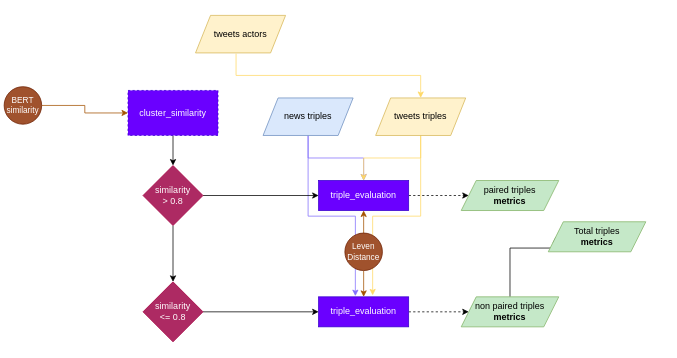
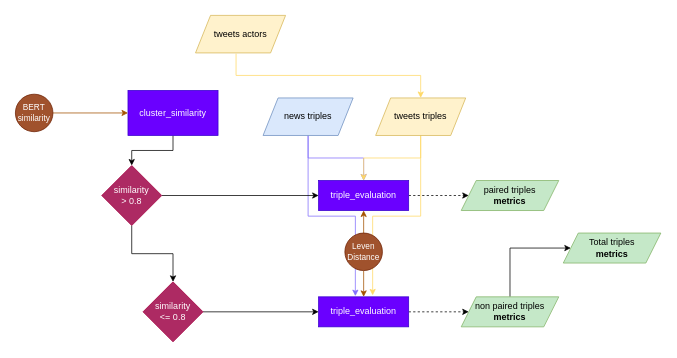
- <mxCell id="13" value="&lt;div style=&quot;font-size: 11px&quot;&gt;&lt;font style=&quot;font-size: 11px&quot;&gt;BERT&lt;/font&gt;&lt;/div&gt;&lt;div style=&quot;font-size: 11px&quot;&gt;&lt;font style=&quot;font-size: 11px&quot;&gt;similarity&lt;/font&gt;&lt;br&gt;&lt;/div&gt;" style="ellipse;whiteSpace=wrap;html=1;aspect=fixed;fillColor=#a0522d;strokeColor=#6D1F00;fontColor=#ffffff;" vertex="1" parent="1"><mxGeometry x="5" y="115" width="50" height="50" as="geometry" /></mxCell>
+ <mxCell id="13" value="&lt;div style=&quot;font-size: 11px&quot;&gt;&lt;font style=&quot;font-size: 11px&quot;&gt;BERT&lt;/font&gt;&lt;/div&gt;&lt;div style=&quot;font-size: 11px&quot;&gt;&lt;font style=&quot;font-size: 11px&quot;&gt;similarity&lt;/font&gt;&lt;br&gt;&lt;/div&gt;" style="ellipse;whiteSpace=wrap;html=1;aspect=fixed;fillColor=#a0522d;strokeColor=#6D1F00;fontColor=#ffffff;" vertex="1" parent="1"><mxGeometry x="20" y="125" width="50" height="50" as="geometry" /></mxCell>
- <mxCell id="11" value="cluster_similarity" style="rounded=0;whiteSpace=wrap;html=1;strokeColor=#3700CC;fillColor=#6a00ff;fontColor=#ffffff;dashed=1;" vertex="1" parent="1"><mxGeometry x="170" y="120" width="120" height="60" as="geometry" /></mxCell>
+ <mxCell id="11" value="cluster_similarity" style="rounded=0;whiteSpace=wrap;html=1;strokeColor=#3700CC;fillColor=#6a00ff;fontColor=#ffffff;" vertex="1" parent="1"><mxGeometry x="170" y="120" width="120" height="60" as="geometry" /></mxCell>
- <mxCell id="16" value="&lt;div&gt;similarity &lt;br&gt;&lt;/div&gt;&lt;div&gt;&amp;gt; 0.8&lt;br&gt;&lt;/div&gt;" style="rhombus;whiteSpace=wrap;html=1;strokeColor=#A50040;fontColor=#ffffff;fillColor=#AD2A63;" vertex="1" parent="1"><mxGeometry x="190" y="220" width="80" height="80" as="geometry" /></mxCell>
+ <mxCell id="16" value="&lt;div&gt;similarity &lt;br&gt;&lt;/div&gt;&lt;div&gt;&amp;gt; 0.8&lt;br&gt;&lt;/div&gt;" style="rhombus;whiteSpace=wrap;html=1;strokeColor=#A50040;fontColor=#ffffff;fillColor=#AD2A63;" vertex="1" parent="1"><mxGeometry x="135" y="220" width="80" height="80" as="geometry" /></mxCell>
- <mxCell id="29" value="&lt;div&gt;Total triples&lt;/div&gt;&lt;div&gt;&lt;b&gt;metrics&lt;/b&gt;&lt;br&gt;&lt;/div&gt;" style="shape=parallelogram;perimeter=parallelogramPerimeter;whiteSpace=wrap;html=1;fixedSize=1;strokeColor=#82b366;fillColor=#C5E8C8;" vertex="1" parent="1"><mxGeometry x="730" y="295" width="130" height="40" as="geometry" /></mxCell>
+ <mxCell id="29" value="&lt;div&gt;Total triples&lt;/div&gt;&lt;div&gt;&lt;b&gt;metrics&lt;/b&gt;&lt;br&gt;&lt;/div&gt;" style="shape=parallelogram;perimeter=parallelogramPerimeter;whiteSpace=wrap;html=1;fixedSize=1;strokeColor=#82b366;fillColor=#C5E8C8;" vertex="1" parent="1"><mxGeometry x="750" y="310" width="130" height="40" as="geometry" /></mxCell>
